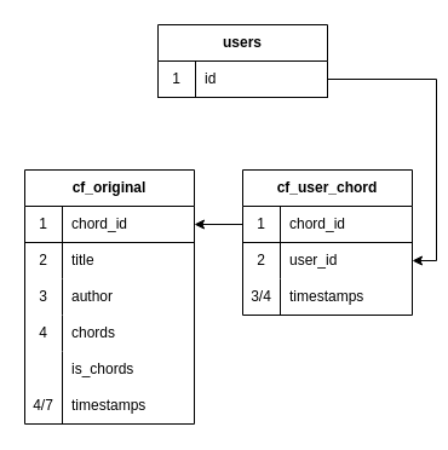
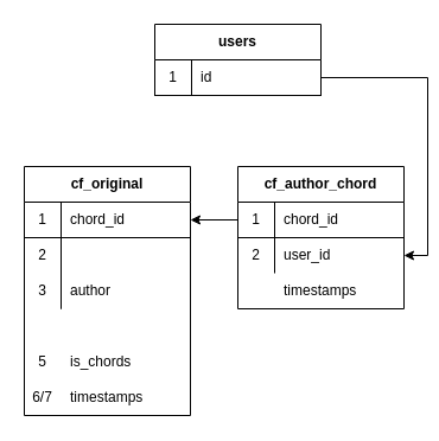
- <mxCell id="25" value="cf_user_chord" style="shape=table;html=1;whiteSpace=wrap;startSize=30;container=1;collapsible=0;childLayout=tableLayout;fixedRows=1;rowLines=0;fontStyle=1;align=center;" vertex="1" parent="1"><mxGeometry x="200" y="140" width="140" height="120" as="geometry" /></mxCell>
+ <mxCell id="25" value="cf_author_chord" style="shape=table;html=1;whiteSpace=wrap;startSize=30;container=1;collapsible=0;childLayout=tableLayout;fixedRows=1;rowLines=0;fontStyle=1;align=center;" vertex="1" parent="1"><mxGeometry x="200" y="140" width="140" height="120" as="geometry" /></mxCell>
- <mxCell id="8" value="title" style="shape=partialRectangle;html=1;whiteSpace=wrap;connectable=0;fillColor=none;top=0;left=0;bottom=0;right=0;align=left;spacingLeft=6;overflow=hidden;" parent="6" vertex="1"><mxGeometry x="31" width="109" height="30" as="geometry" /></mxCell>
- <mxCell id="33" value="3/4" style="shape=partialRectangle;html=1;whiteSpace=wrap;connectable=0;fillColor=none;top=0;left=0;bottom=0;right=0;overflow=hidden;" vertex="1" parent="32"><mxGeometry width="31" height="30" as="geometry" /></mxCell>
- <mxCell id="13" value="4" style="shape=partialRectangle;html=1;whiteSpace=wrap;connectable=0;fillColor=none;top=0;left=0;bottom=0;right=0;overflow=hidden;" vertex="1" parent="12"><mxGeometry width="31" height="30" as="geometry" /></mxCell>
- <mxCell id="14" value="chords" style="shape=partialRectangle;html=1;whiteSpace=wrap;connectable=0;fillColor=none;top=0;left=0;bottom=0;right=0;align=left;spacingLeft=6;overflow=hidden;" vertex="1" parent="12"><mxGeometry x="31" width="109" height="30" as="geometry" /></mxCell>
+ <mxCell id="16" value="5" style="shape=partialRectangle;html=1;whiteSpace=wrap;connectable=0;fillColor=none;top=0;left=0;bottom=0;right=0;overflow=hidden;" vertex="1" parent="15"><mxGeometry width="31" height="30" as="geometry" /></mxCell>
- <mxCell id="19" value="4/7" style="shape=partialRectangle;html=1;whiteSpace=wrap;connectable=0;fillColor=none;top=0;left=0;bottom=0;right=0;overflow=hidden;" parent="18" vertex="1"><mxGeometry width="31" height="30" as="geometry" /></mxCell>
+ <mxCell id="19" value="6/7" style="shape=partialRectangle;html=1;whiteSpace=wrap;connectable=0;fillColor=none;top=0;left=0;bottom=0;right=0;overflow=hidden;" parent="18" vertex="1"><mxGeometry width="31" height="30" as="geometry" /></mxCell>
